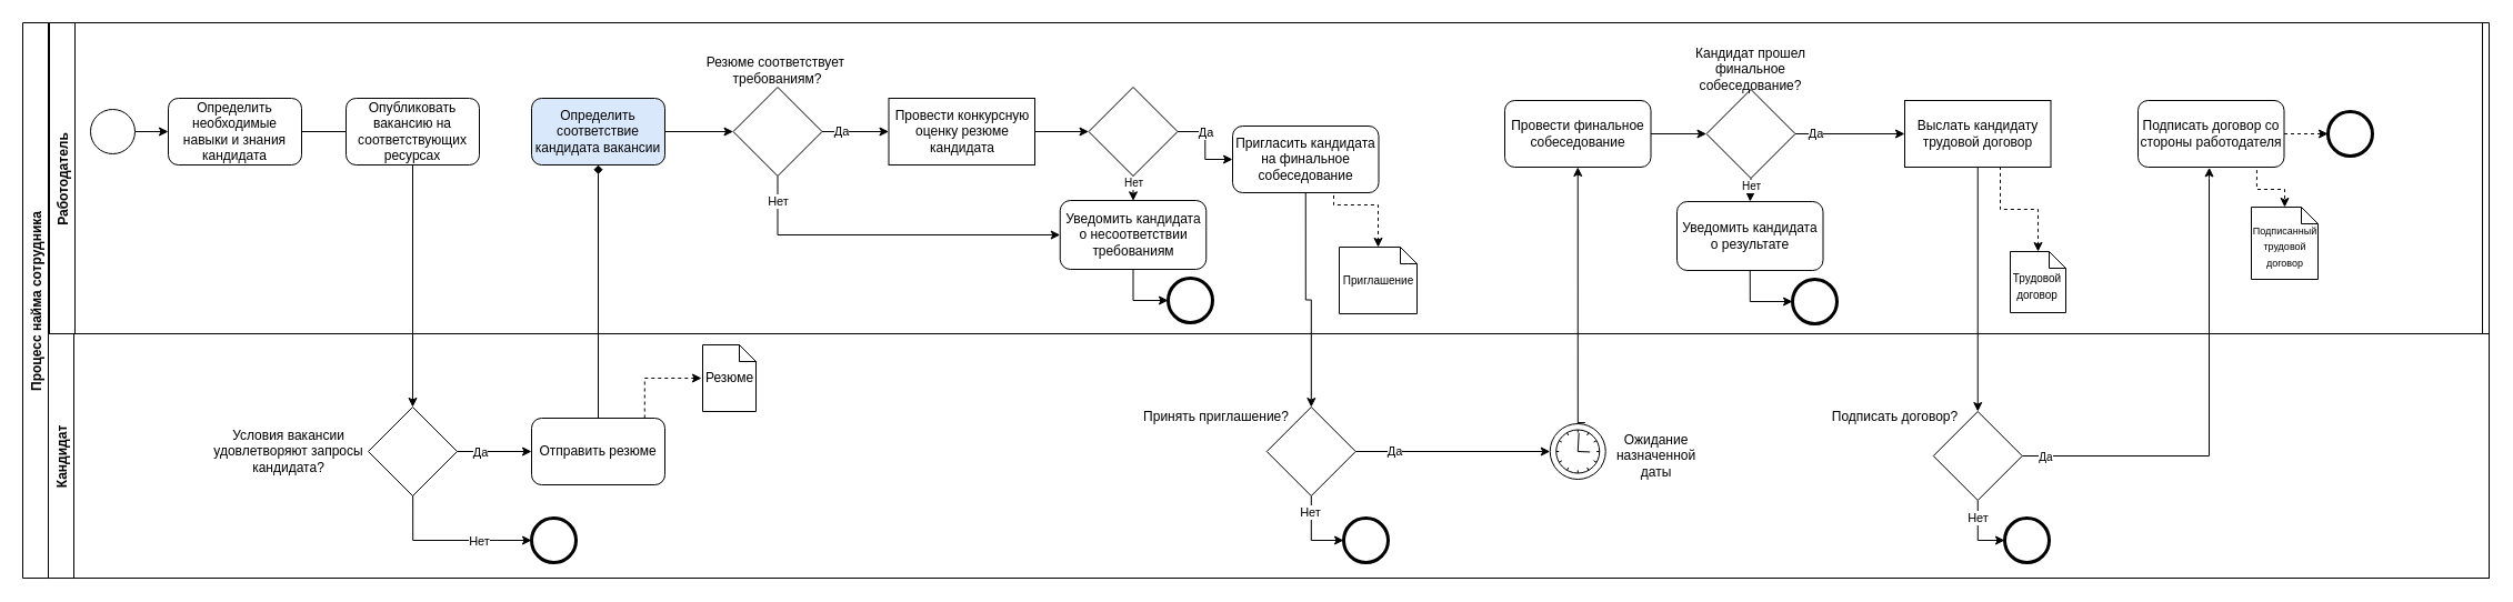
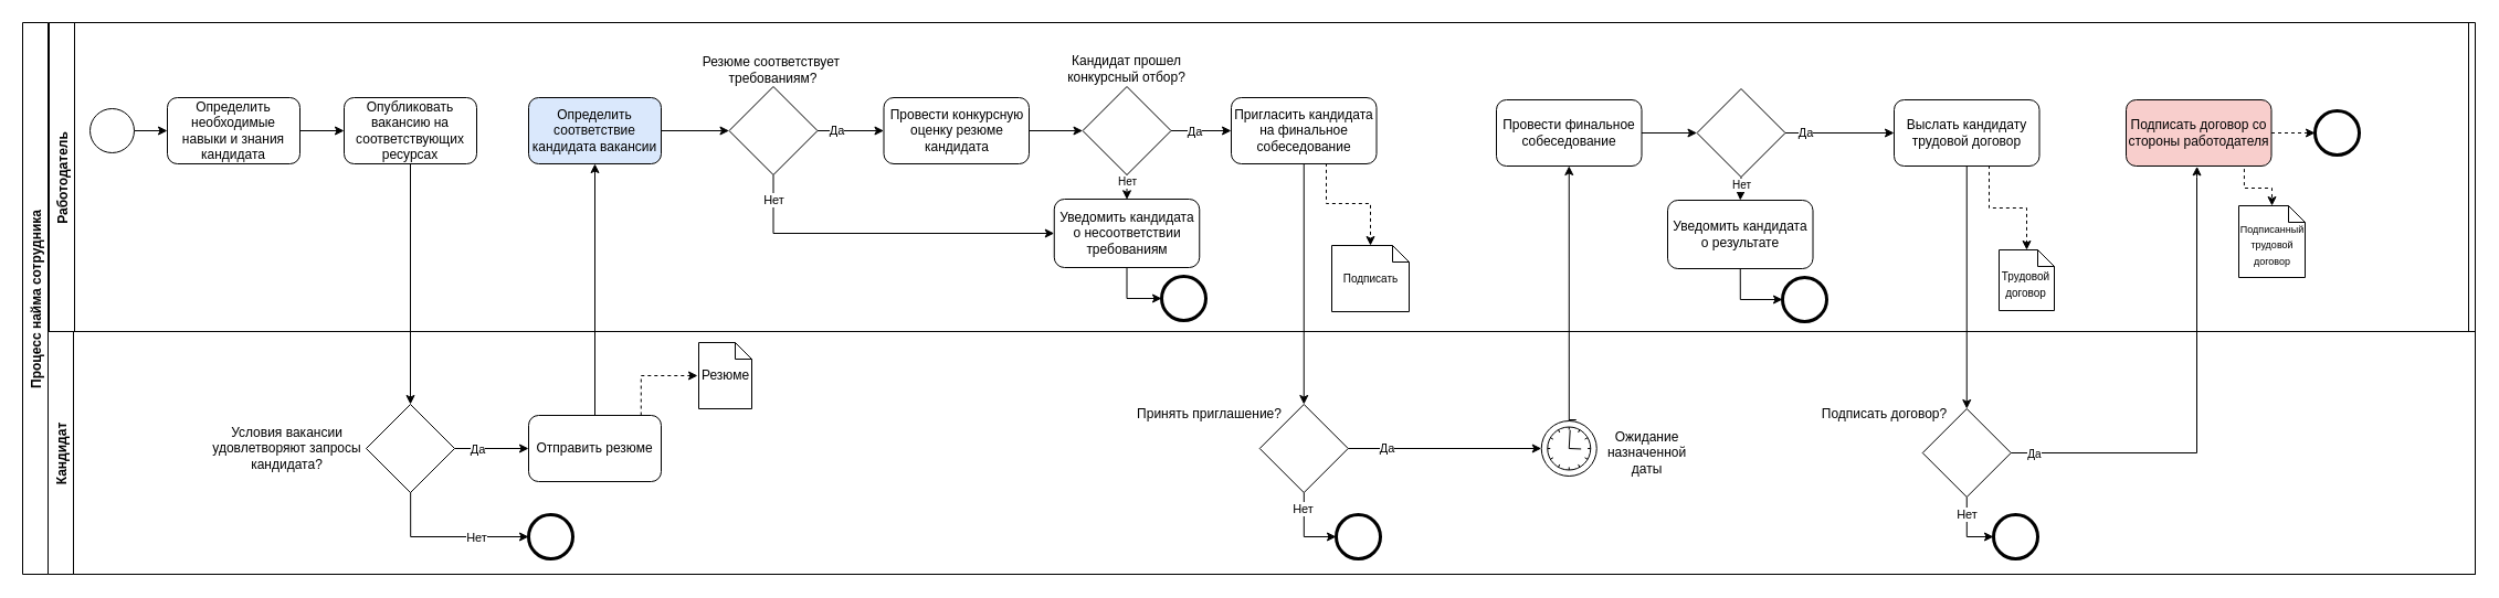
+ <mxCell id="24" value="Кандидат прошел конкурсный отбор?" style="text;html=1;strokeColor=none;fillColor=none;align=center;verticalAlign=middle;whiteSpace=wrap;rounded=0;" parent="3" vertex="1"><mxGeometry x="904" y="27" width="143" height="30" as="geometry" /></mxCell>
- <mxCell id="35" value="Кандидат прошел финальное собеседование?" style="text;html=1;strokeColor=none;fillColor=none;align=center;verticalAlign=middle;whiteSpace=wrap;rounded=0;" parent="3" vertex="1"><mxGeometry x="1460" y="27" width="143" height="30" as="geometry" /></mxCell>
- <mxCell id="6" style="edgeStyle=orthogonalEdgeStyle;rounded=0;orthogonalLoop=1;jettySize=auto;html=1;exitX=1;exitY=0.5;exitDx=0;exitDy=0;endArrow=none;" parent="3" source="7" target="8" edge="1"><mxGeometry relative="1" as="geometry" /></mxCell>
+ <mxCell id="6" style="edgeStyle=orthogonalEdgeStyle;rounded=0;orthogonalLoop=1;jettySize=auto;html=1;exitX=1;exitY=0.5;exitDx=0;exitDy=0;" parent="3" source="7" target="8" edge="1"><mxGeometry relative="1" as="geometry" /></mxCell>
- <mxCell id="11" value="Провести конкурсную оценку резюме кандидата" style="whiteSpace=wrap;html=1;rounded=0;" parent="3" vertex="1"><mxGeometry x="755.5" y="68" width="131.5" height="60" as="geometry" /></mxCell>
+ <mxCell id="11" value="Провести конкурсную оценку резюме кандидата" style="whiteSpace=wrap;html=1;rounded=1;" parent="3" vertex="1"><mxGeometry x="755.5" y="68" width="131.5" height="60" as="geometry" /></mxCell>
- <mxCell id="37" value="Выслать кандидату трудовой договор" style="whiteSpace=wrap;html=1;rounded=0;" parent="3" vertex="1"><mxGeometry x="1670" y="70" width="131.5" height="60" as="geometry" /></mxCell>
+ <mxCell id="37" value="Выслать кандидату трудовой договор" style="whiteSpace=wrap;html=1;rounded=1;" parent="3" vertex="1"><mxGeometry x="1670" y="70" width="131.5" height="60" as="geometry" /></mxCell>
- <mxCell id="45" value="Подписать договор со стороны работодателя" style="whiteSpace=wrap;html=1;rounded=1;" parent="3" vertex="1"><mxGeometry x="1880" y="70" width="131.5" height="60" as="geometry" /></mxCell>
+ <mxCell id="45" value="Подписать договор со стороны работодателя" style="whiteSpace=wrap;html=1;rounded=1;fillColor=#f8cecc;" parent="3" vertex="1"><mxGeometry x="1880" y="70" width="131.5" height="60" as="geometry" /></mxCell>
- <mxCell id="29" value="Пригласить кандидата на финальное собеседование" style="whiteSpace=wrap;html=1;rounded=1;" parent="3" vertex="1"><mxGeometry x="1065" y="93" width="131.5" height="60" as="geometry" /></mxCell>
+ <mxCell id="29" value="Пригласить кандидата на финальное собеседование" style="whiteSpace=wrap;html=1;rounded=1;" parent="3" vertex="1"><mxGeometry x="1070" y="68" width="131.5" height="60" as="geometry" /></mxCell>
- <mxCell id="80" value="" style="edgeStyle=orthogonalEdgeStyle;rounded=0;orthogonalLoop=1;jettySize=auto;html=1;endArrow=diamond;" parent="2" source="55" target="9" edge="1"><mxGeometry relative="1" as="geometry" /></mxCell>
+ <mxCell id="80" value="" style="edgeStyle=orthogonalEdgeStyle;rounded=0;orthogonalLoop=1;jettySize=auto;html=1;" parent="2" source="55" target="9" edge="1"><mxGeometry relative="1" as="geometry" /></mxCell>
- <mxCell id="47" value="&lt;font style=&quot;font-size: 10px;&quot;&gt;Приглашение&lt;/font&gt;" style="text;html=1;align=center;verticalAlign=middle;resizable=0;points=[];autosize=1;strokeColor=none;fillColor=none;" parent="3" vertex="1"><mxGeometry x="1150.75" y="217" width="90" height="30" as="geometry" /></mxCell>
+ <mxCell id="47" value="&lt;font style=&quot;font-size: 10px;&quot;&gt;Подписать&lt;/font&gt;" style="text;html=1;align=center;verticalAlign=middle;resizable=0;points=[];autosize=1;strokeColor=none;fillColor=none;" parent="3" vertex="1"><mxGeometry x="1150.75" y="217" width="90" height="30" as="geometry" /></mxCell>
